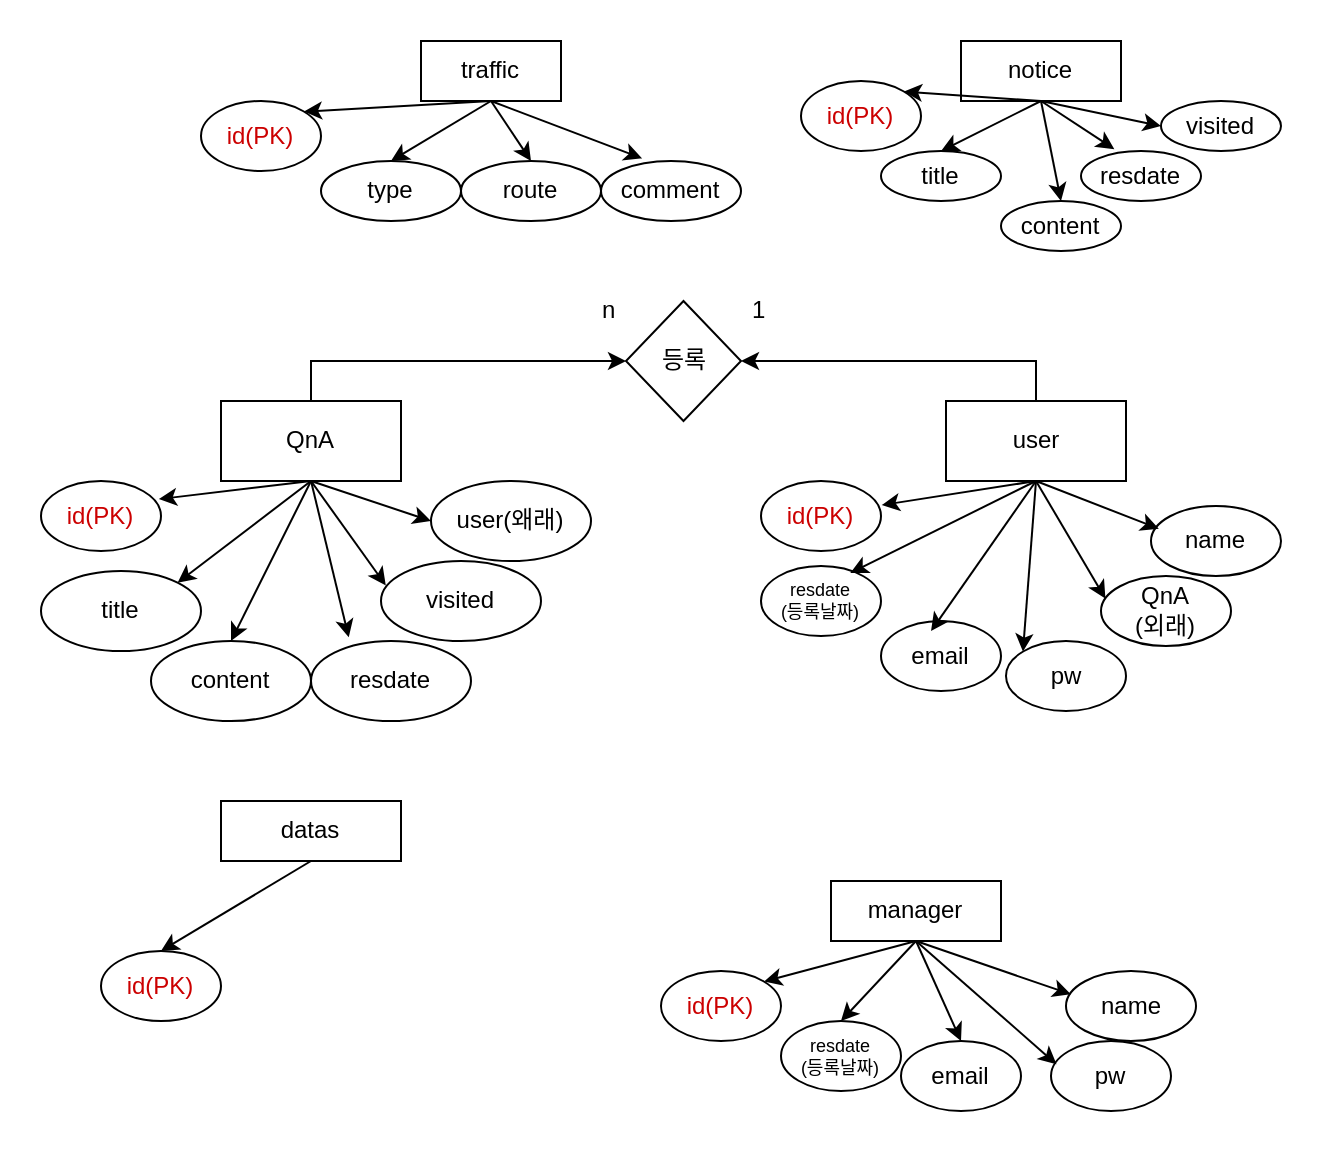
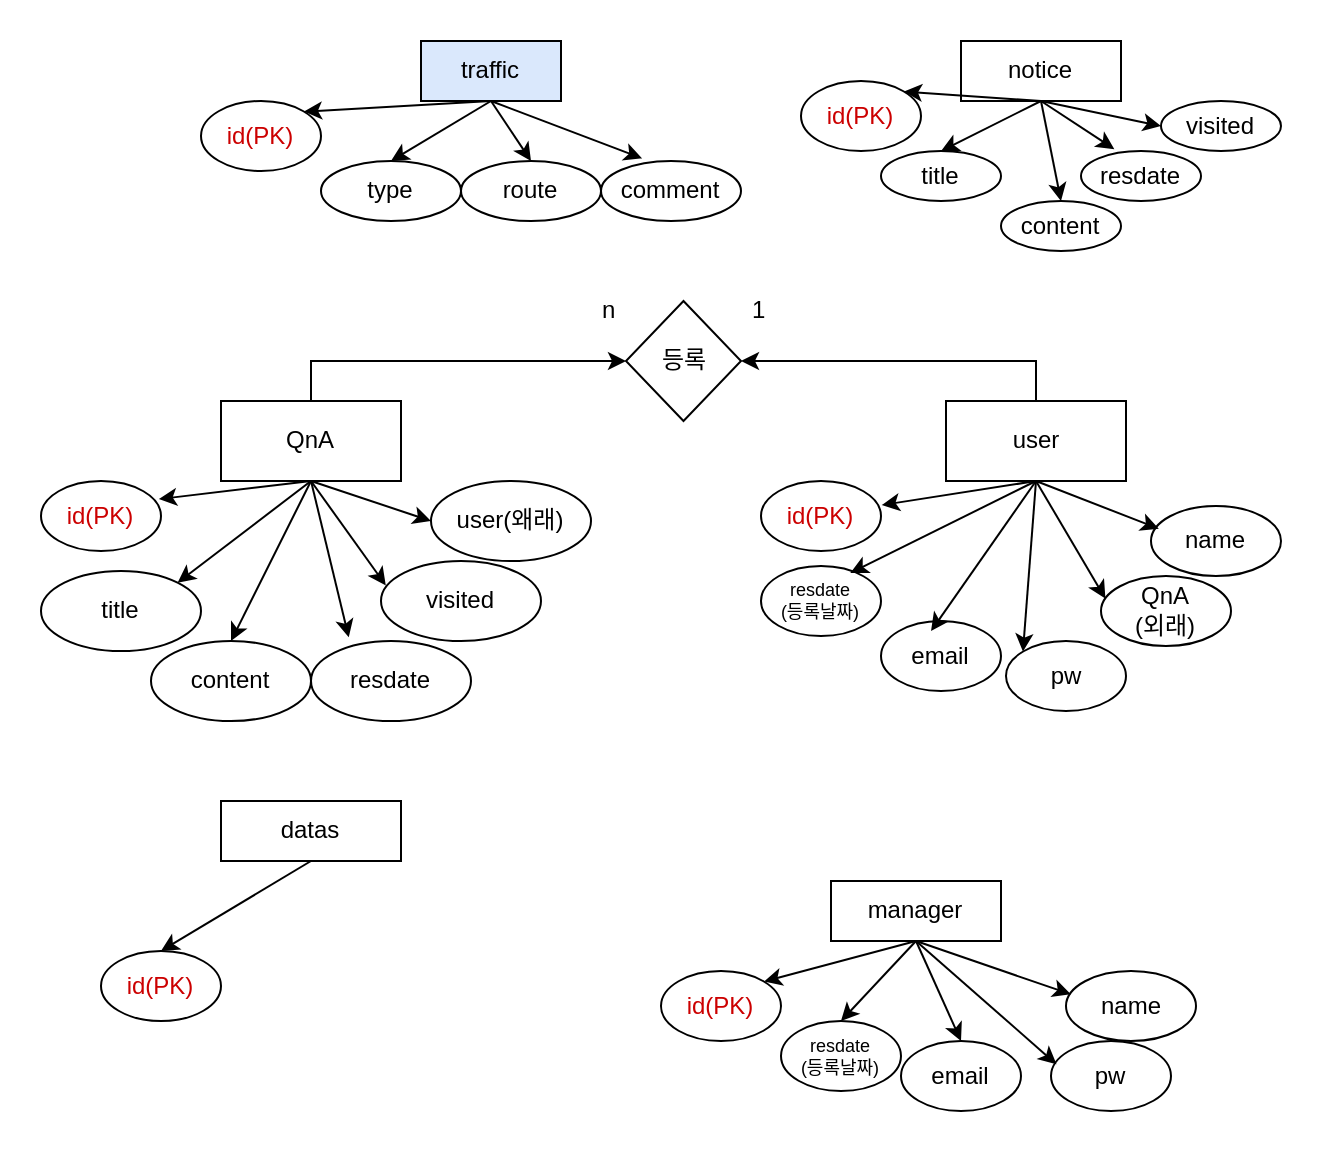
- <mxCell id="2" value="traffic" style="rounded=0;whiteSpace=wrap;html=1;" vertex="1" parent="1"><mxGeometry x="210" width="70" height="30" as="geometry" y="20" /></mxCell>
+ <mxCell id="2" value="traffic" style="rounded=0;whiteSpace=wrap;html=1;fillColor=#dae8fc;" vertex="1" parent="1"><mxGeometry x="210" width="70" height="30" as="geometry" y="20" /></mxCell>
